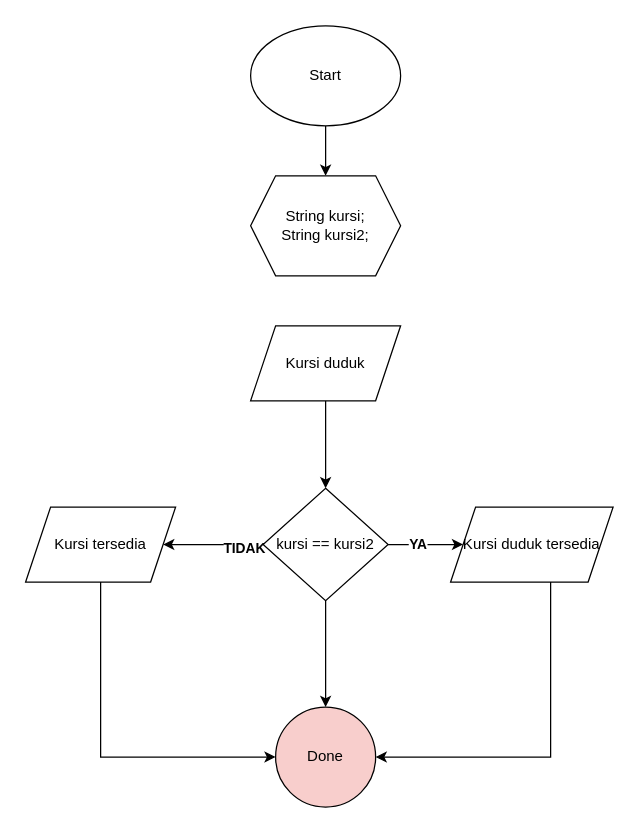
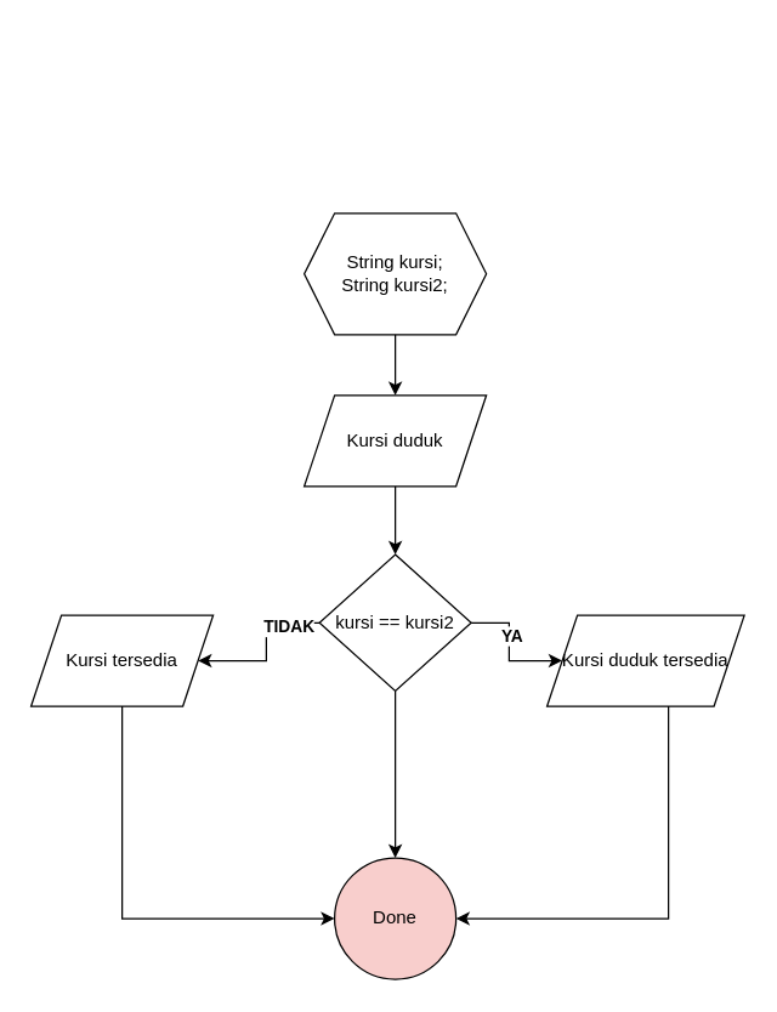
- <mxCell id="3" value="Start" style="ellipse;whiteSpace=wrap;html=1;" vertex="1" parent="1"><mxGeometry x="200" y="20" width="120" height="80" as="geometry" /></mxCell>
- <mxCell id="2" value="" style="edgeStyle=orthogonalEdgeStyle;rounded=0;orthogonalLoop=1;jettySize=auto;html=1;" edge="1" parent="1" source="3" target="5"><mxGeometry relative="1" as="geometry" /></mxCell>
+ <mxCell id="4" value="" style="edgeStyle=orthogonalEdgeStyle;rounded=0;orthogonalLoop=1;jettySize=auto;html=1;" edge="1" parent="1" source="5" target="7"><mxGeometry relative="1" as="geometry" /></mxCell>
- <mxCell id="13" value="kursi == kursi2" style="rhombus;whiteSpace=wrap;html=1;" vertex="1" parent="1"><mxGeometry x="210" y="390" width="100" height="90" as="geometry" /></mxCell>
+ <mxCell id="13" value="kursi == kursi2" style="rhombus;whiteSpace=wrap;html=1;" vertex="1" parent="1"><mxGeometry x="210" y="365" width="100" height="90" as="geometry" /></mxCell>
